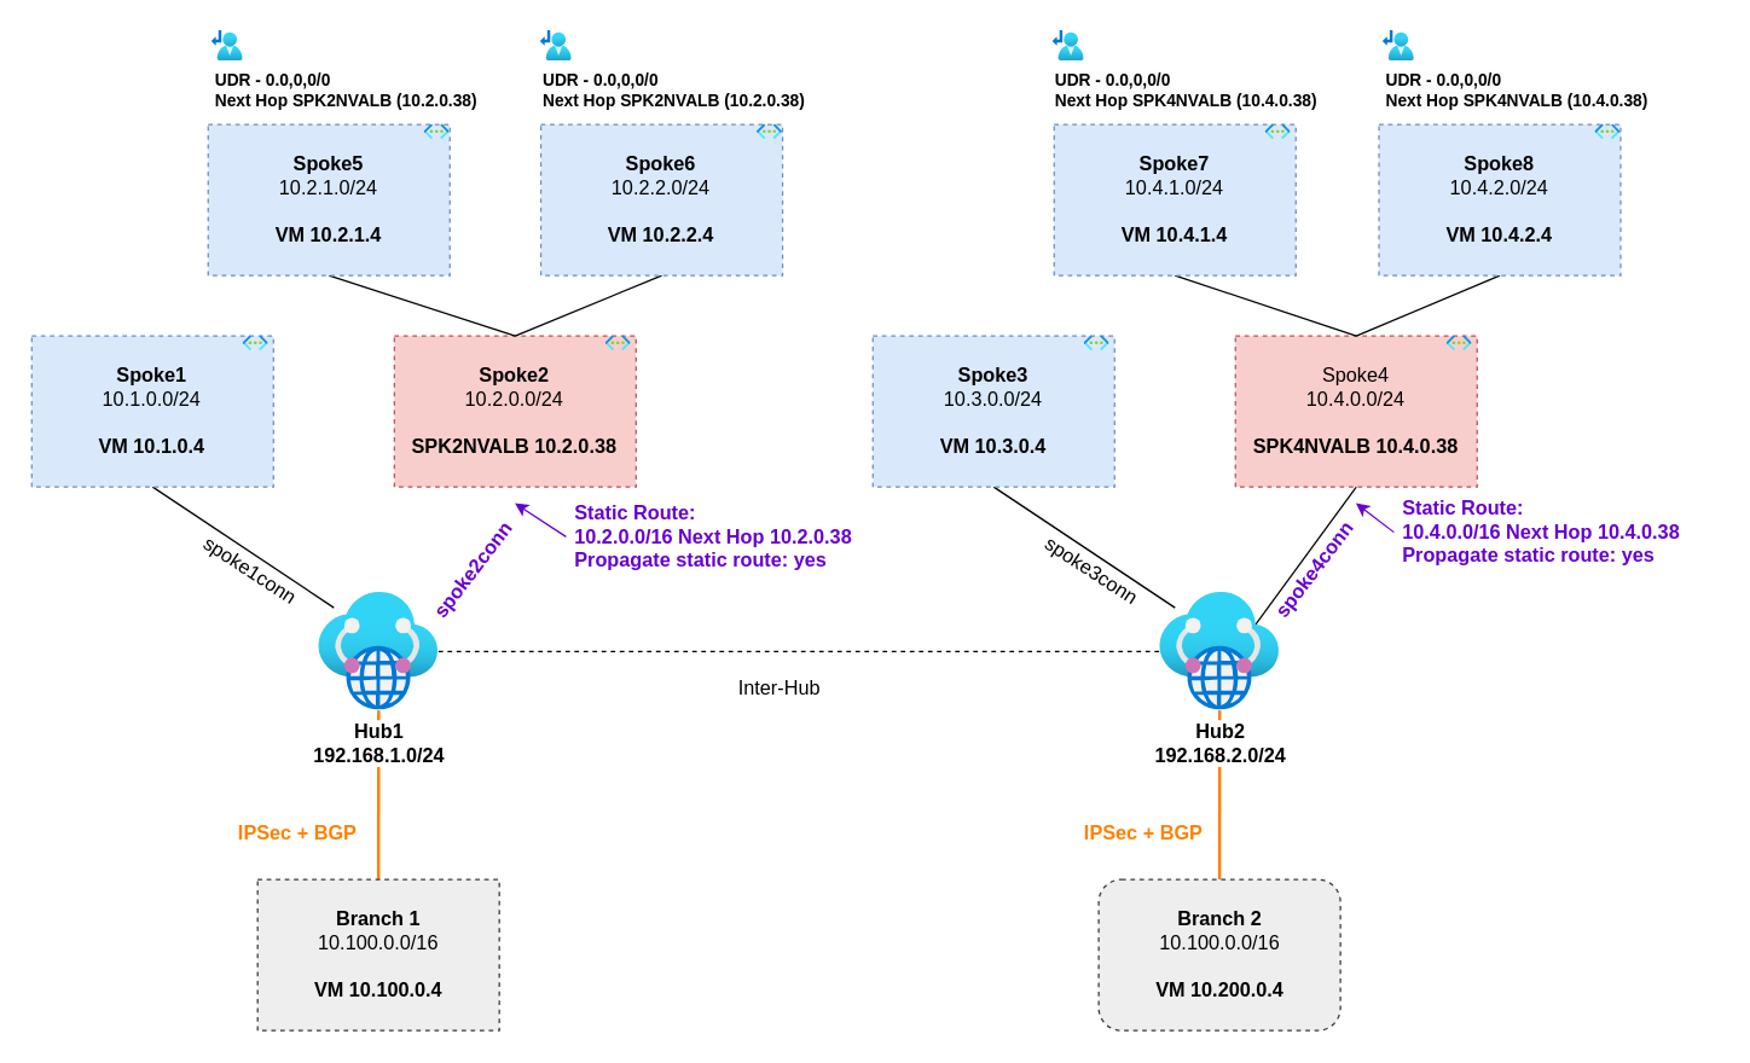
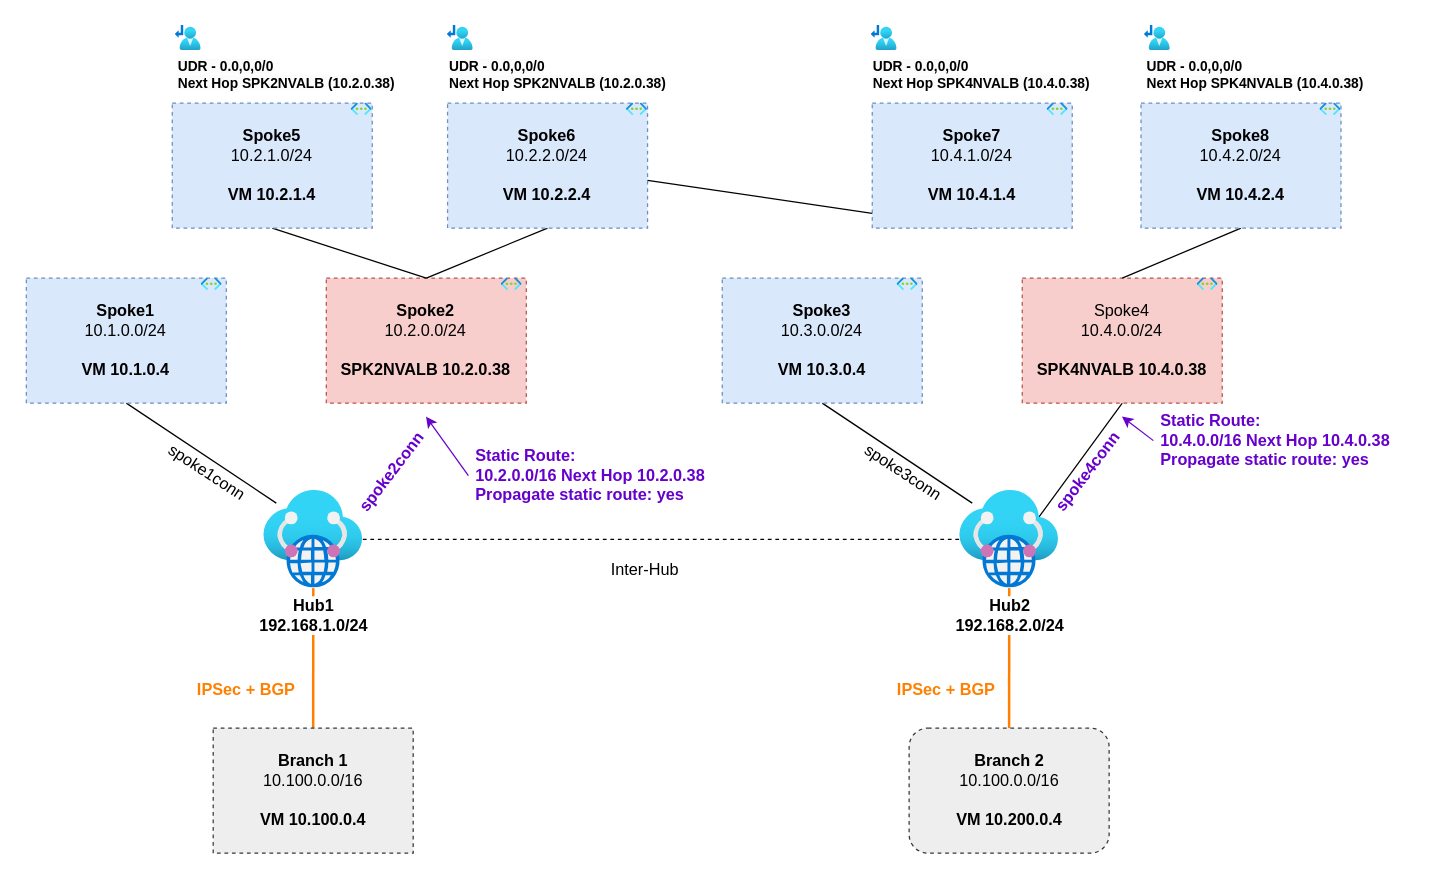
- <mxCell id="28" style="edgeStyle=none;html=1;exitX=0.5;exitY=1;exitDx=0;exitDy=0;entryX=0.5;entryY=0;entryDx=0;entryDy=0;endArrow=none;endFill=0;fontSize=13;" parent="1" source="29" target="26" edge="1"><mxGeometry relative="1" as="geometry" /></mxCell>
+ <mxCell id="28" style="edgeStyle=none;html=1;exitX=0.5;exitY=1;exitDx=0;exitDy=0;endArrow=none;endFill=0;fontSize=13;" parent="1" source="29" target="11" edge="1"><mxGeometry relative="1" as="geometry" /></mxCell>
- <mxCell id="21" value="Static Route:&lt;br style=&quot;font-size: 13px;&quot;&gt;10.2.0.0/16 Next Hop 10.2.0.38&lt;br&gt;Propagate static route: yes" style="text;html=1;align=left;verticalAlign=middle;resizable=0;points=[];autosize=1;strokeColor=none;fillColor=none;fontColor=#6600CC;fontStyle=1;fontSize=13;" parent="1" vertex="1"><mxGeometry x="378" y="325" width="210" height="60" as="geometry" /></mxCell>
+ <mxCell id="21" value="Static Route:&lt;br style=&quot;font-size: 13px;&quot;&gt;10.2.0.0/16 Next Hop 10.2.0.38&lt;br&gt;Propagate static route: yes" style="text;html=1;align=left;verticalAlign=middle;resizable=0;points=[];autosize=1;strokeColor=none;fillColor=none;fontColor=#6600CC;fontStyle=1;fontSize=13;" parent="1" vertex="1"><mxGeometry x="378" y="350" width="210" height="60" as="geometry" /></mxCell>
